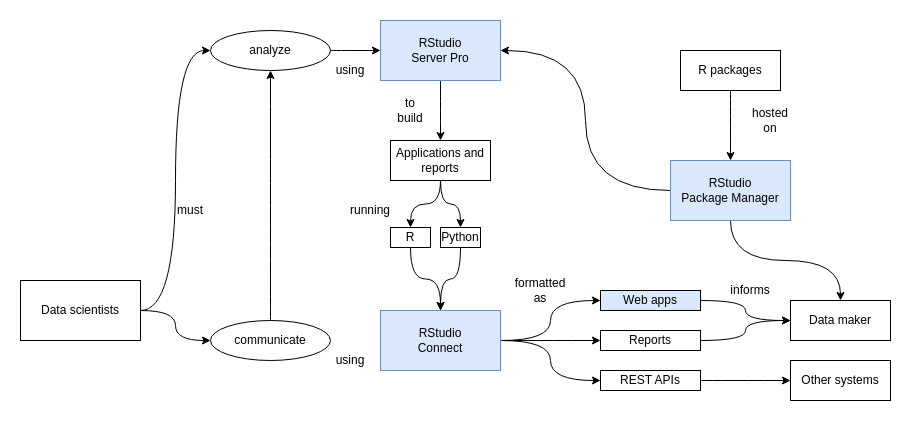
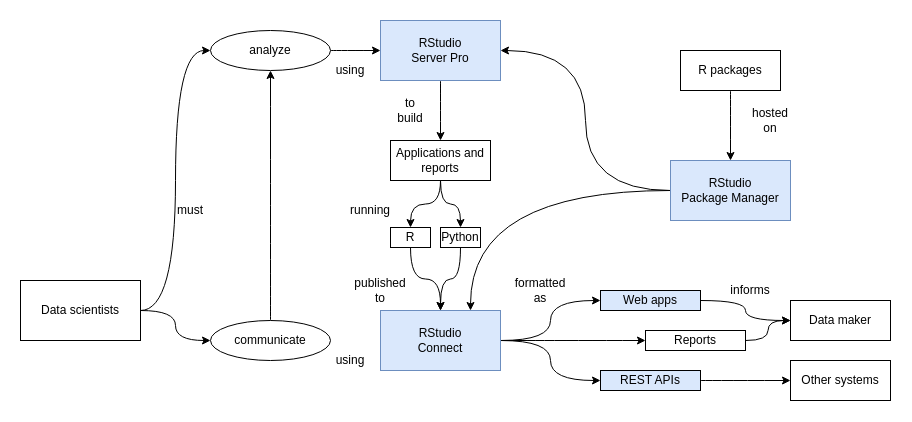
- <mxCell id="12" style="edgeStyle=orthogonalEdgeStyle;curved=1;rounded=0;orthogonalLoop=1;jettySize=auto;html=1;" parent="1" source="13" target="20" edge="1"><mxGeometry relative="1" as="geometry" /></mxCell>
+ <mxCell id="12" style="edgeStyle=orthogonalEdgeStyle;curved=1;rounded=0;orthogonalLoop=1;jettySize=auto;html=1;entryX=0.75;entryY=0;entryDx=0;entryDy=0;" parent="1" source="13" target="10" edge="1"><mxGeometry relative="1" as="geometry" /></mxCell>
+ <mxCell id="43" value="published to" style="text;html=1;strokeColor=none;fillColor=none;align=center;verticalAlign=middle;whiteSpace=wrap;rounded=0;" parent="1" vertex="1"><mxGeometry x="360" y="280" width="40" height="20" as="geometry" /></mxCell>
- <mxCell id="25" value="Reports" style="rounded=0;whiteSpace=wrap;html=1;" parent="1" vertex="1"><mxGeometry x="600" y="330" width="100" height="20" as="geometry" /></mxCell>
+ <mxCell id="25" value="Reports" style="rounded=0;whiteSpace=wrap;html=1;" parent="1" vertex="1"><mxGeometry x="645" y="330" width="100" height="20" as="geometry" /></mxCell>
- <mxCell id="27" value="REST APIs" style="rounded=0;whiteSpace=wrap;html=1;" parent="1" vertex="1"><mxGeometry x="600" y="370" width="100" height="20" as="geometry" /></mxCell>
+ <mxCell id="27" value="REST APIs" style="rounded=0;whiteSpace=wrap;html=1;fillColor=#dae8fc;" parent="1" vertex="1"><mxGeometry x="600" y="370" width="100" height="20" as="geometry" /></mxCell>
